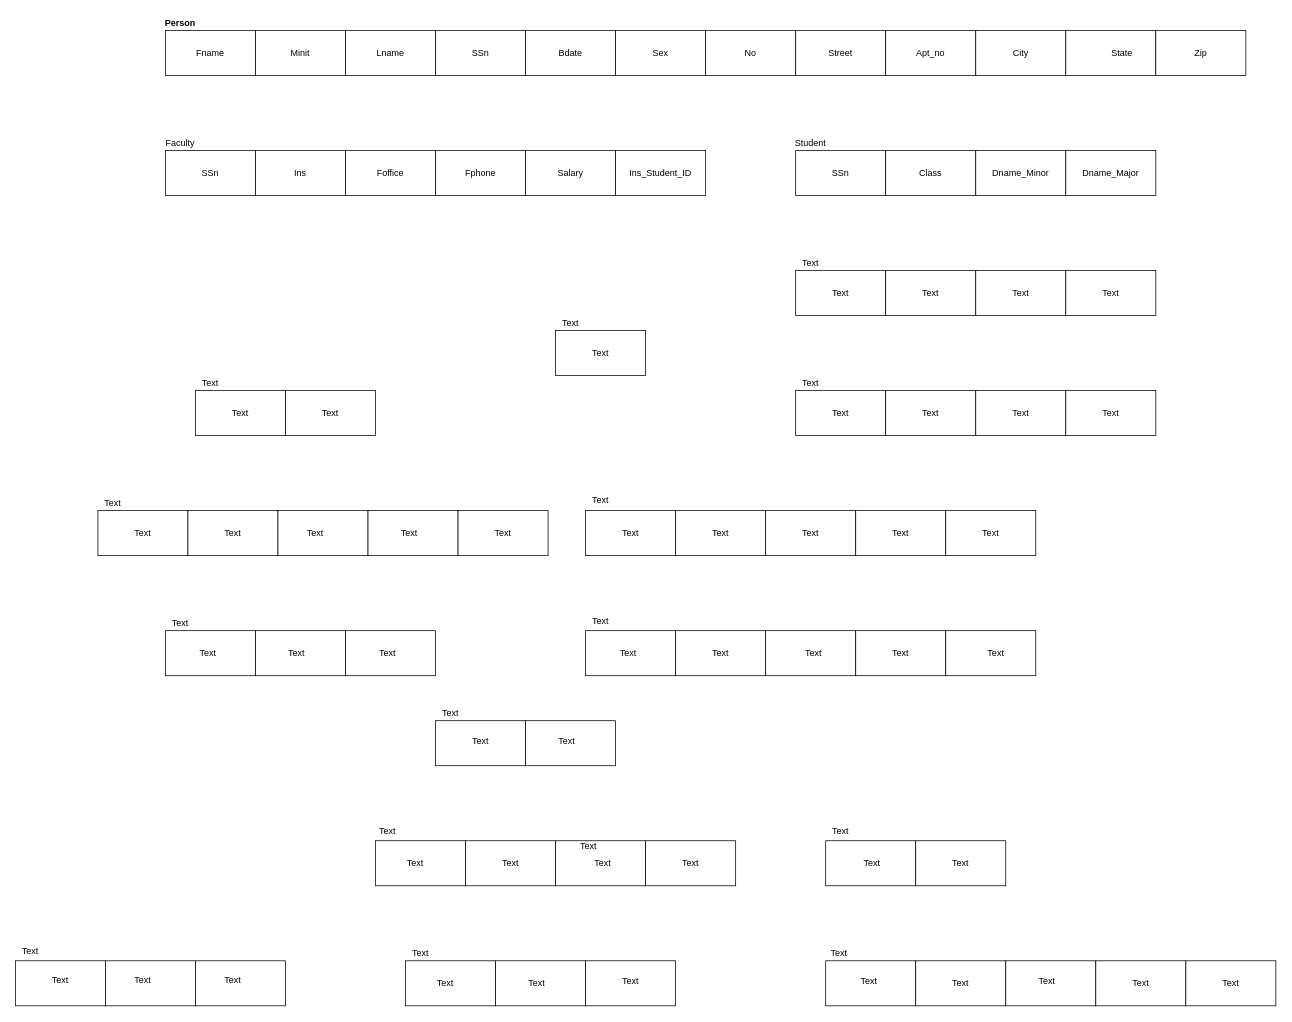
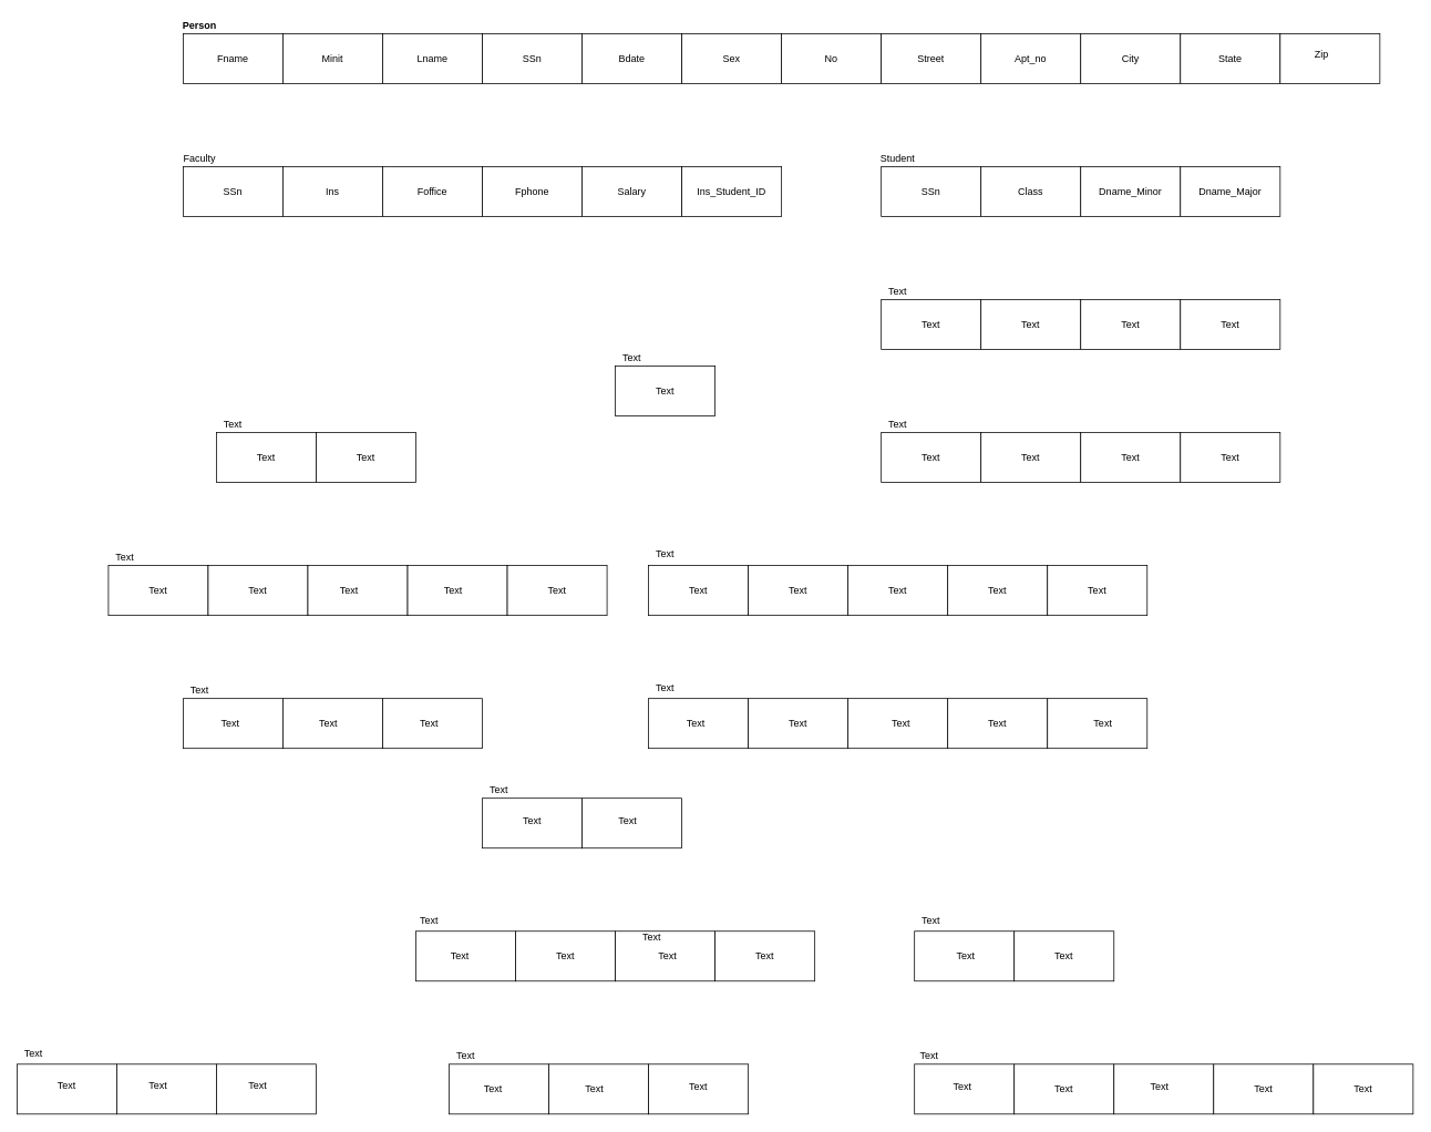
- <mxCell id="73" value="State" style="text;html=1;strokeColor=none;fillColor=none;align=center;verticalAlign=middle;whiteSpace=wrap;rounded=0;" vertex="1" parent="1"><mxGeometry x="1475" y="60" width="40" height="20" as="geometry" /></mxCell>
+ <mxCell id="73" value="State" style="text;html=1;strokeColor=none;fillColor=none;align=center;verticalAlign=middle;whiteSpace=wrap;rounded=0;" vertex="1" parent="1"><mxGeometry x="1460" y="60" width="40" height="20" as="geometry" /></mxCell>
- <mxCell id="72" value="Zip" style="text;html=1;strokeColor=none;fillColor=none;align=center;verticalAlign=middle;whiteSpace=wrap;rounded=0;" vertex="1" parent="1"><mxGeometry x="1580" y="60" width="40" height="20" as="geometry" /></mxCell>
+ <mxCell id="72" value="Zip" style="text;html=1;strokeColor=none;fillColor=none;align=center;verticalAlign=middle;whiteSpace=wrap;rounded=0;" vertex="1" parent="1"><mxGeometry x="1570" y="55" width="40" height="20" as="geometry" /></mxCell>
